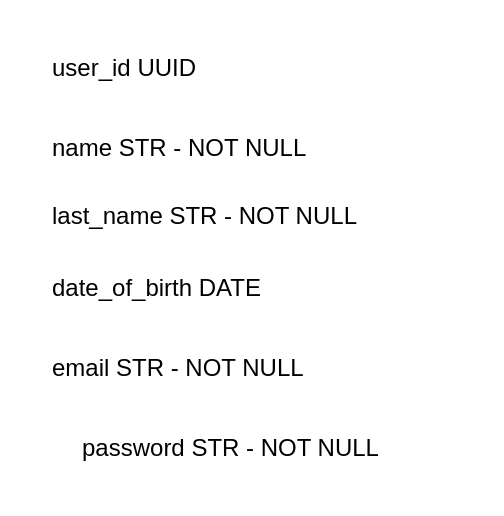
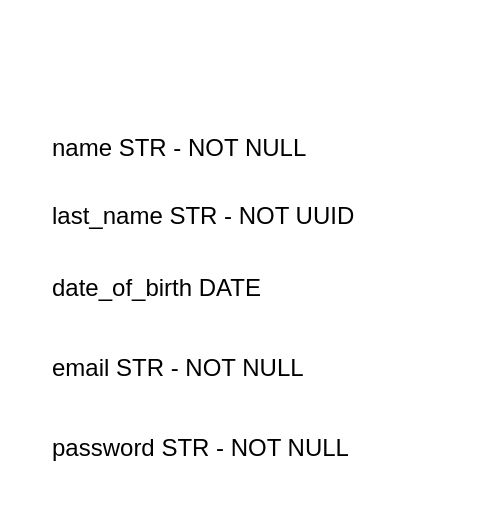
- <mxCell id="2" value="user_id UUID &#10;" style="text;strokeColor=none;fillColor=none;align=left;verticalAlign=top;spacingLeft=4;spacingRight=4;overflow=hidden;rotatable=0;points=[[0,0.5],[1,0.5]];portConstraint=eastwest;" vertex="1" parent="1"><mxGeometry x="20" y="20" width="160" height="26" as="geometry" /></mxCell>
- <mxCell id="4" value="last_name STR - NOT NULL" style="text;strokeColor=none;fillColor=none;align=left;verticalAlign=top;spacingLeft=4;spacingRight=4;overflow=hidden;rotatable=0;points=[[0,0.5],[1,0.5]];portConstraint=eastwest;" vertex="1" parent="1"><mxGeometry x="20" y="94" width="210" height="26" as="geometry" /></mxCell>
+ <mxCell id="4" value="last_name STR - NOT UUID" style="text;strokeColor=none;fillColor=none;align=left;verticalAlign=top;spacingLeft=4;spacingRight=4;overflow=hidden;rotatable=0;points=[[0,0.5],[1,0.5]];portConstraint=eastwest;" vertex="1" parent="1"><mxGeometry x="20" y="94" width="210" height="26" as="geometry" /></mxCell>
- <mxCell id="7" value="password STR - NOT NULL" style="text;strokeColor=none;fillColor=none;align=left;verticalAlign=top;spacingLeft=4;spacingRight=4;overflow=hidden;rotatable=0;points=[[0,0.5],[1,0.5]];portConstraint=eastwest;" vertex="1" parent="1"><mxGeometry x="35" y="210" width="210" height="26" as="geometry" /></mxCell>
+ <mxCell id="7" value="password STR - NOT NULL" style="text;strokeColor=none;fillColor=none;align=left;verticalAlign=top;spacingLeft=4;spacingRight=4;overflow=hidden;rotatable=0;points=[[0,0.5],[1,0.5]];portConstraint=eastwest;" vertex="1" parent="1"><mxGeometry x="20" y="210" width="210" height="26" as="geometry" /></mxCell>
